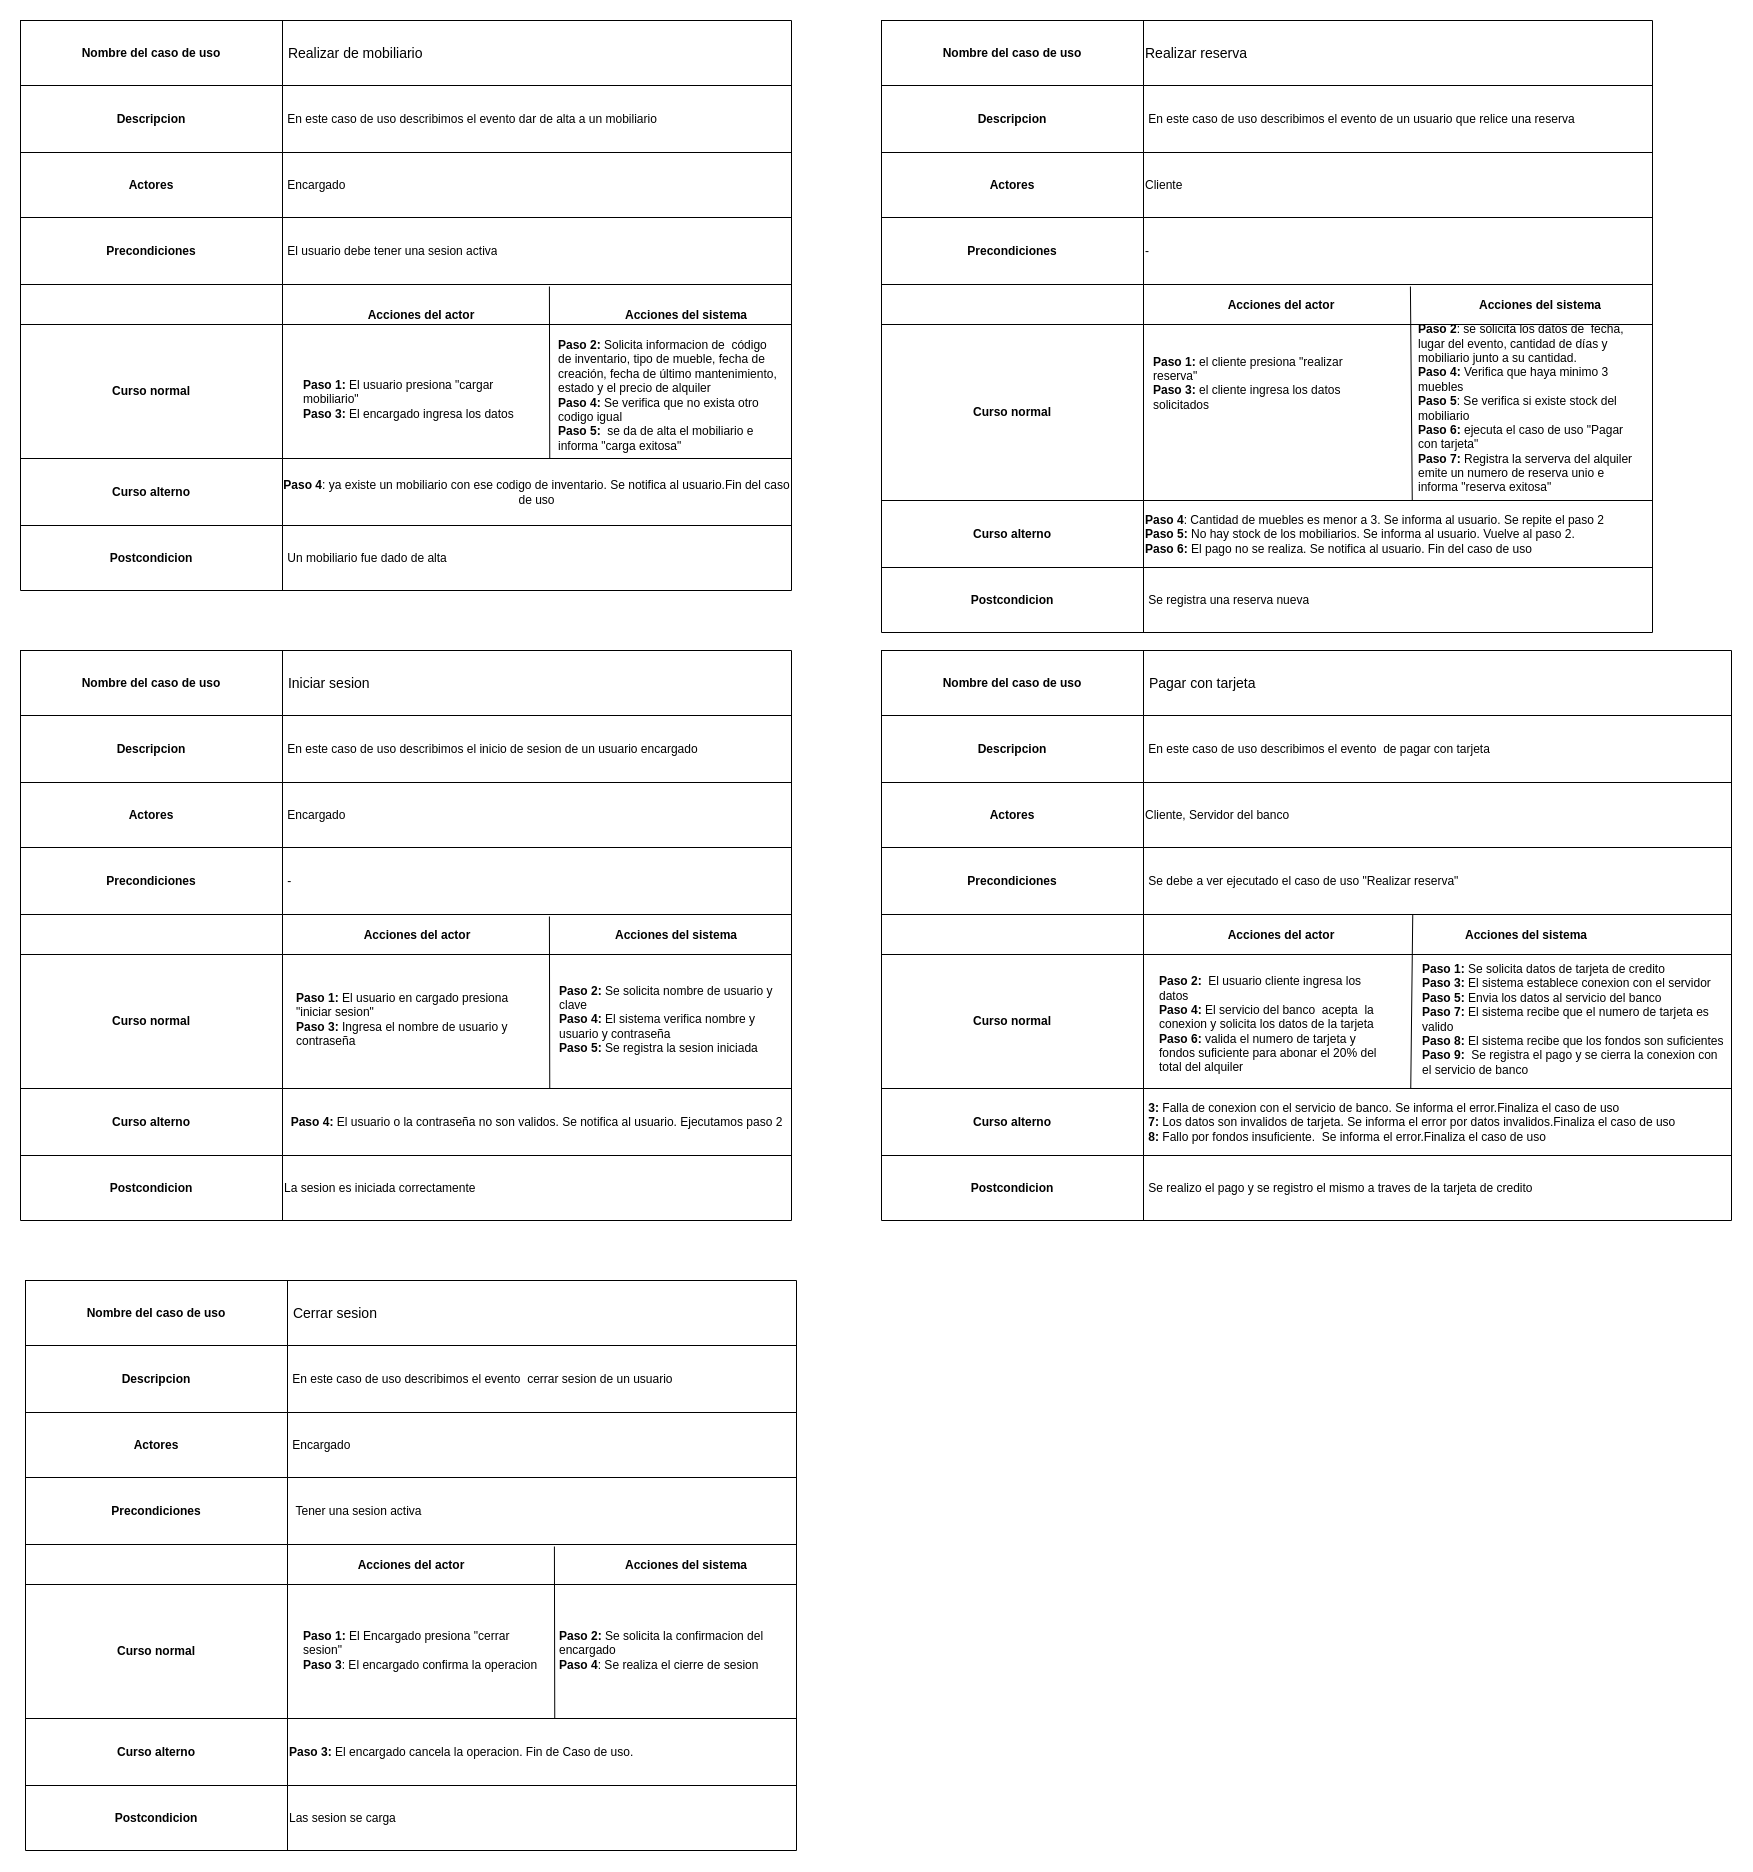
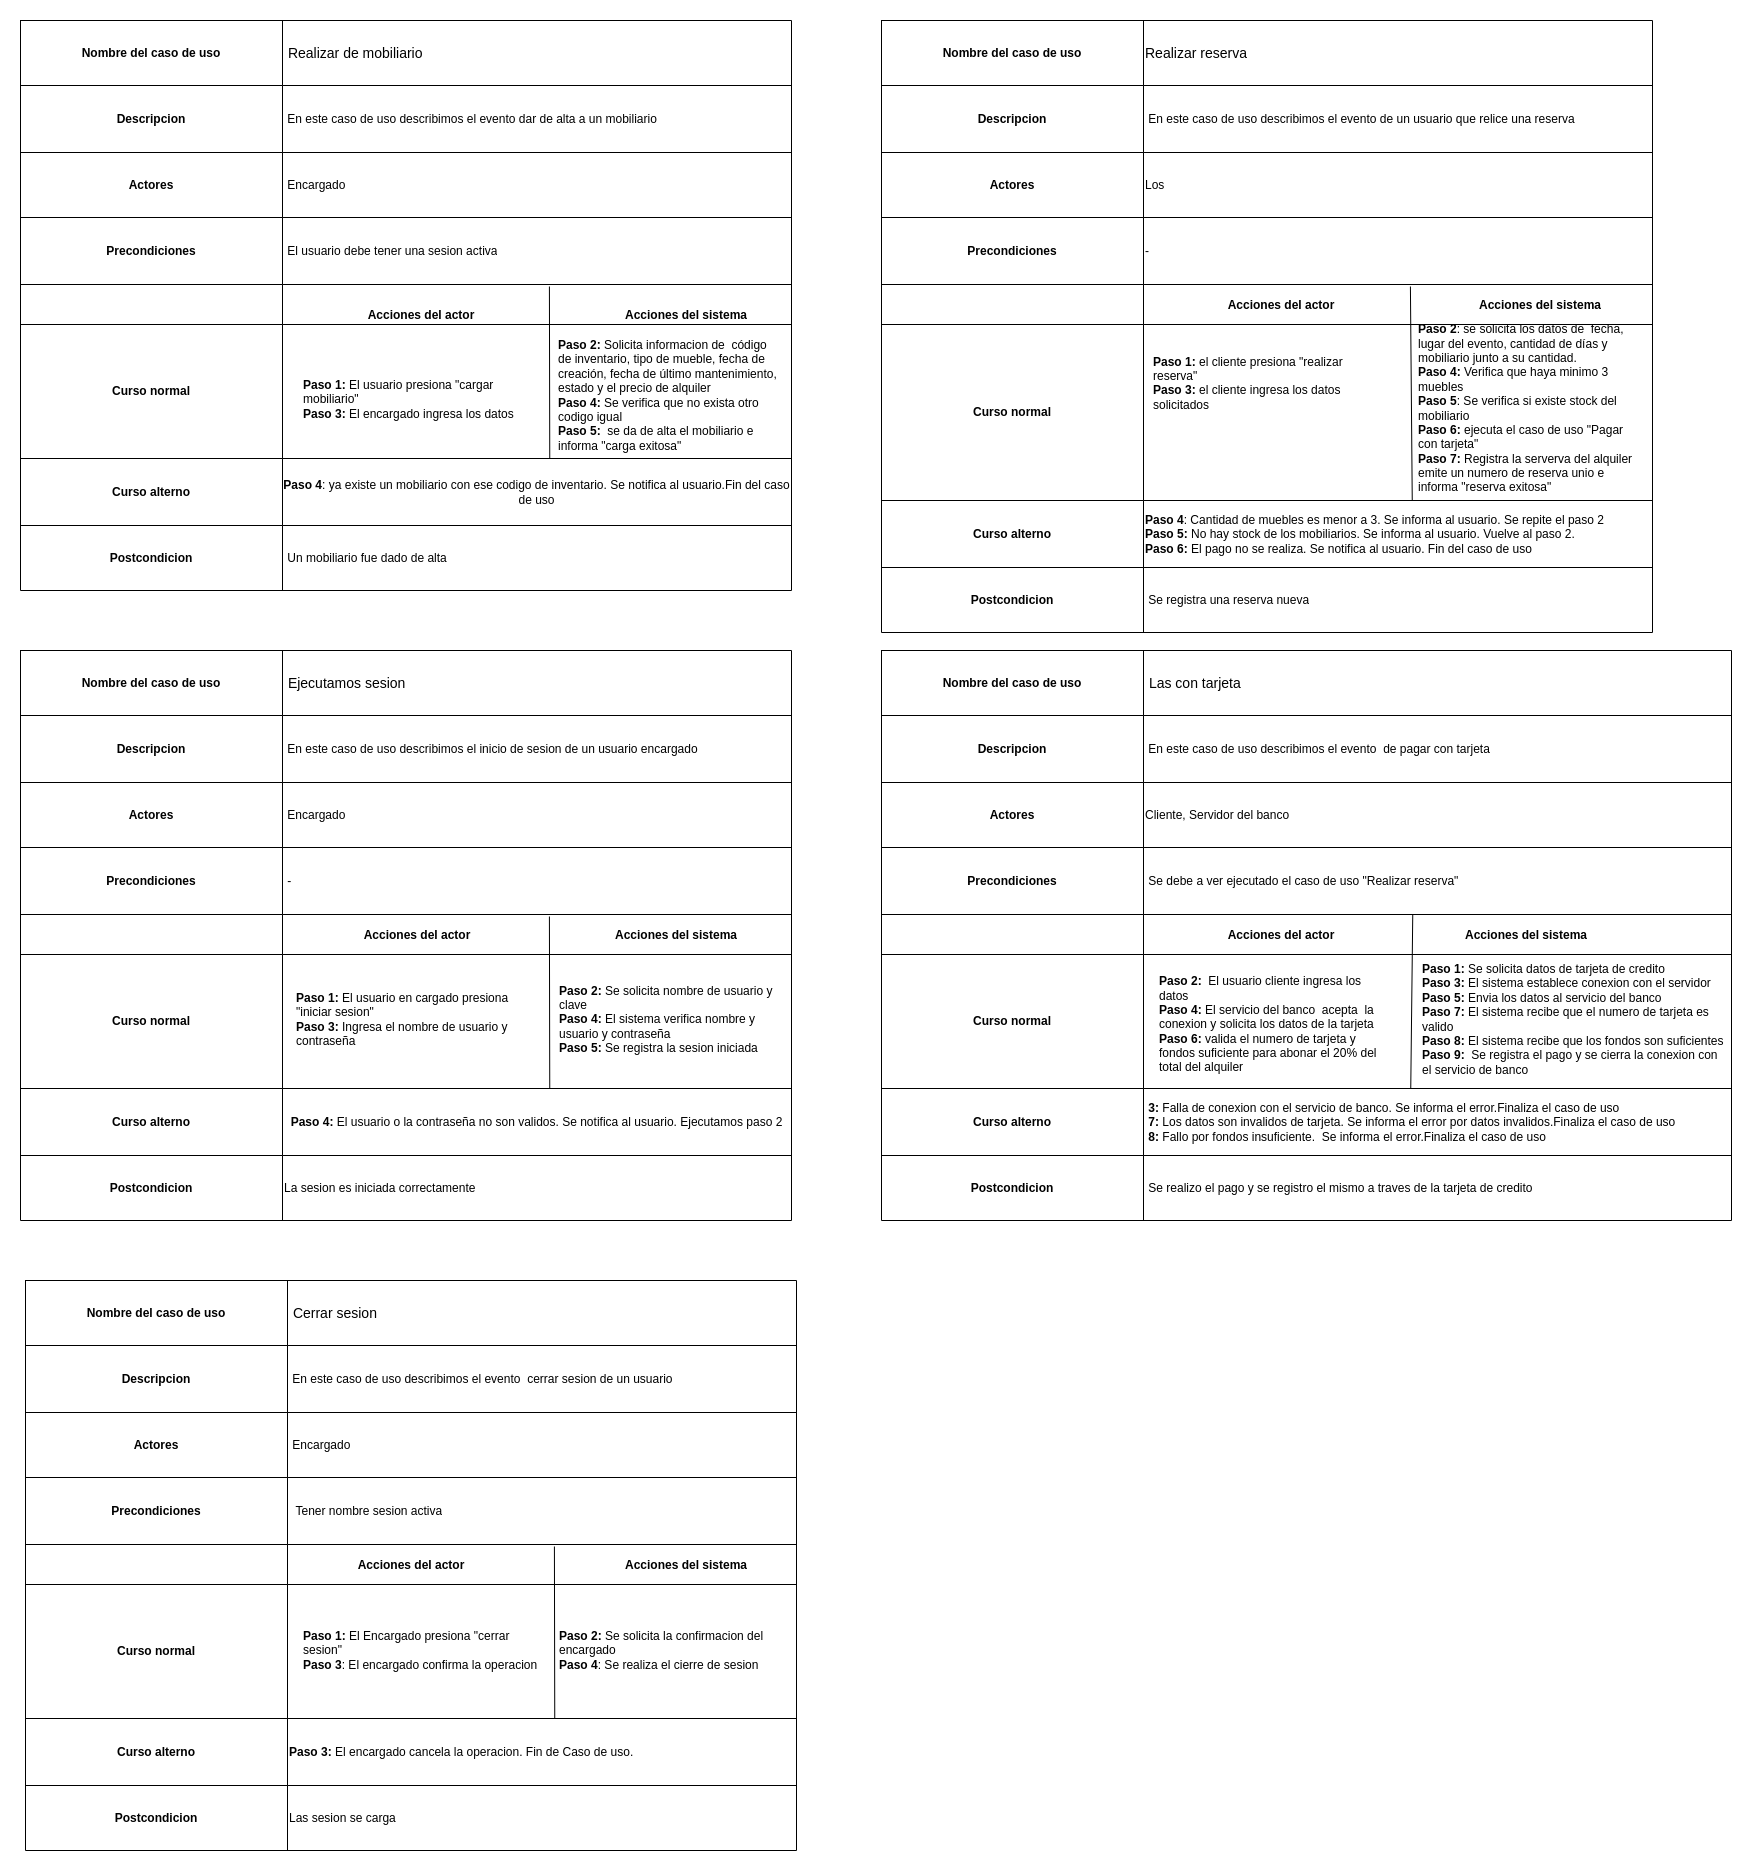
- <mxCell id="101" value="Cliente" style="shape=partialRectangle;html=1;whiteSpace=wrap;connectable=1;strokeColor=inherit;overflow=hidden;fillColor=none;top=0;left=0;bottom=0;right=0;pointerEvents=1;align=left;movable=1;resizable=1;rotatable=1;deletable=1;editable=1;locked=0;" parent="99" vertex="1"><mxGeometry x="262" width="509" height="65" as="geometry"><mxRectangle width="509" height="65" as="alternateBounds" /></mxGeometry></mxCell>
+ <mxCell id="101" value="Los" style="shape=partialRectangle;html=1;whiteSpace=wrap;connectable=1;strokeColor=inherit;overflow=hidden;fillColor=none;top=0;left=0;bottom=0;right=0;pointerEvents=1;align=left;movable=1;resizable=1;rotatable=1;deletable=1;editable=1;locked=0;" parent="99" vertex="1"><mxGeometry x="262" width="509" height="65" as="geometry"><mxRectangle width="509" height="65" as="alternateBounds" /></mxGeometry></mxCell>
- <mxCell id="35" value="&lt;font style=&quot;font-size: 14px;&quot;&gt;&amp;nbsp;Iniciar sesion&lt;/font&gt;" style="shape=partialRectangle;html=1;whiteSpace=wrap;connectable=0;strokeColor=inherit;overflow=hidden;fillColor=none;top=0;left=0;bottom=0;right=0;pointerEvents=1;align=left;" parent="33" vertex="1"><mxGeometry x="262" width="509" height="65" as="geometry"><mxRectangle width="509" height="65" as="alternateBounds" /></mxGeometry></mxCell>
+ <mxCell id="35" value="&lt;font style=&quot;font-size: 14px;&quot;&gt;&amp;nbsp;Ejecutamos sesion&lt;/font&gt;" style="shape=partialRectangle;html=1;whiteSpace=wrap;connectable=0;strokeColor=inherit;overflow=hidden;fillColor=none;top=0;left=0;bottom=0;right=0;pointerEvents=1;align=left;" parent="33" vertex="1"><mxGeometry x="262" width="509" height="65" as="geometry"><mxRectangle width="509" height="65" as="alternateBounds" /></mxGeometry></mxCell>
- <mxCell id="125" value="&lt;span style=&quot;font-size: 14px;&quot;&gt;&amp;nbsp;Pagar con tarjeta&lt;/span&gt;" style="shape=partialRectangle;html=1;whiteSpace=wrap;connectable=0;strokeColor=inherit;overflow=hidden;fillColor=none;top=0;left=0;bottom=0;right=0;pointerEvents=1;align=left;" parent="123" vertex="1"><mxGeometry x="262" width="588" height="65" as="geometry"><mxRectangle width="588" height="65" as="alternateBounds" /></mxGeometry></mxCell>
+ <mxCell id="125" value="&lt;span style=&quot;font-size: 14px;&quot;&gt;&amp;nbsp;Las con tarjeta&lt;/span&gt;" style="shape=partialRectangle;html=1;whiteSpace=wrap;connectable=0;strokeColor=inherit;overflow=hidden;fillColor=none;top=0;left=0;bottom=0;right=0;pointerEvents=1;align=left;" parent="123" vertex="1"><mxGeometry x="262" width="588" height="65" as="geometry"><mxRectangle width="588" height="65" as="alternateBounds" /></mxGeometry></mxCell>
- <mxCell id="74" value="&amp;nbsp; Tener una sesion activa" style="shape=partialRectangle;html=1;whiteSpace=wrap;connectable=0;strokeColor=inherit;overflow=hidden;fillColor=none;top=0;left=0;bottom=0;right=0;pointerEvents=1;align=left;" parent="72" vertex="1"><mxGeometry x="262" width="509" height="67" as="geometry"><mxRectangle width="509" height="67" as="alternateBounds" /></mxGeometry></mxCell>
+ <mxCell id="74" value="&amp;nbsp; Tener nombre sesion activa" style="shape=partialRectangle;html=1;whiteSpace=wrap;connectable=0;strokeColor=inherit;overflow=hidden;fillColor=none;top=0;left=0;bottom=0;right=0;pointerEvents=1;align=left;" parent="72" vertex="1"><mxGeometry x="262" width="509" height="67" as="geometry"><mxRectangle width="509" height="67" as="alternateBounds" /></mxGeometry></mxCell>
